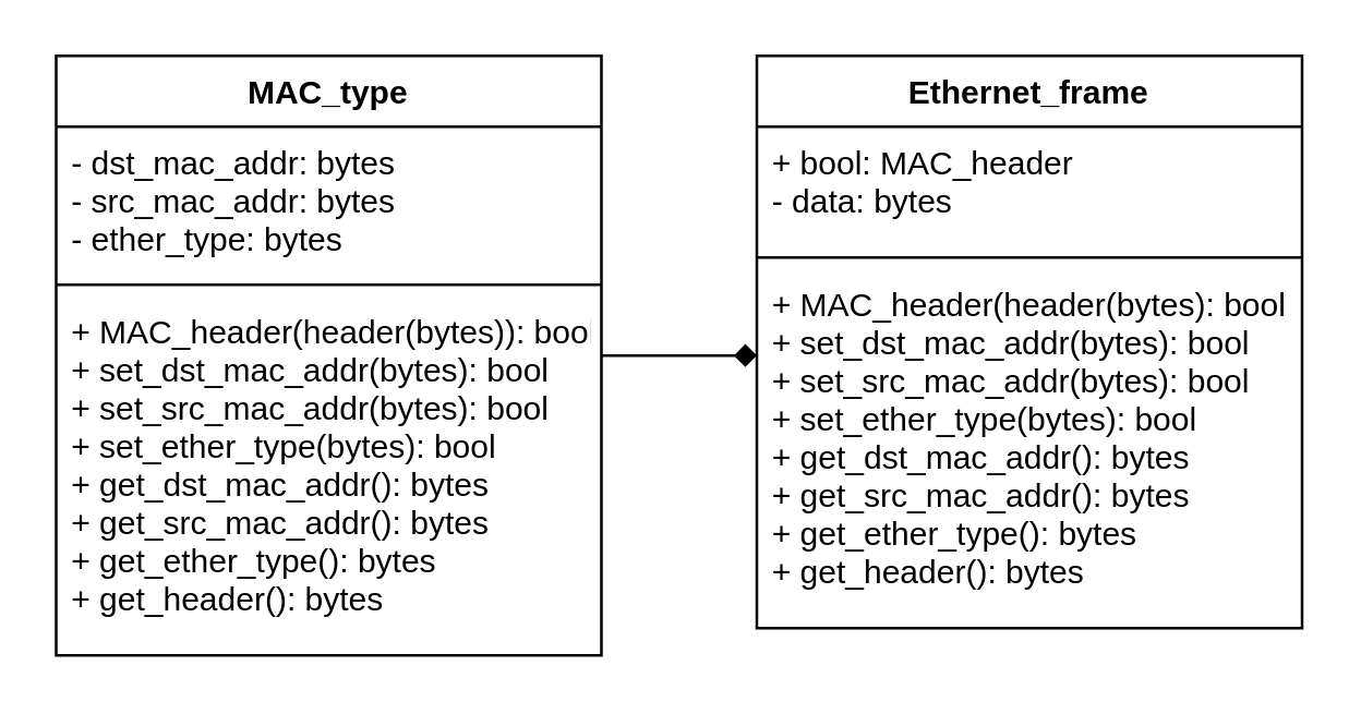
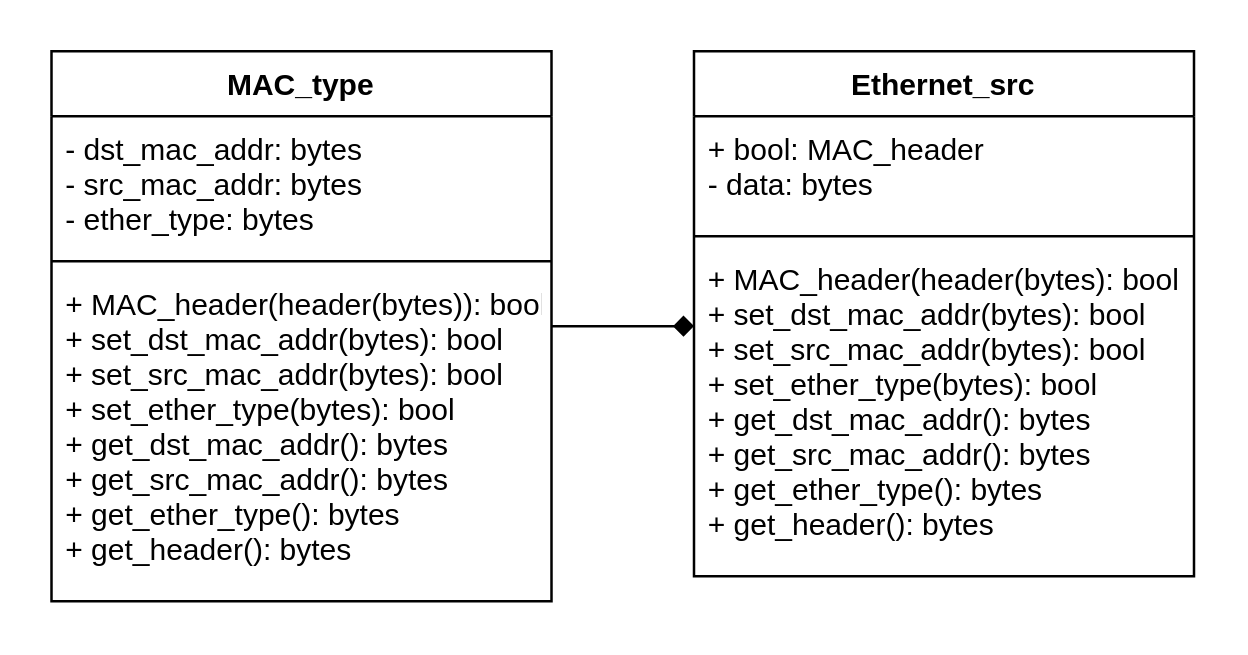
- <mxCell id="7" value="Ethernet_frame" style="swimlane;fontStyle=1;align=center;verticalAlign=top;childLayout=stackLayout;horizontal=1;startSize=26;horizontalStack=0;resizeParent=1;resizeParentMax=0;resizeLast=0;collapsible=1;marginBottom=0;" vertex="1" parent="1"><mxGeometry x="277" y="20" width="200" height="210" as="geometry" /></mxCell>
+ <mxCell id="7" value="Ethernet_src" style="swimlane;fontStyle=1;align=center;verticalAlign=top;childLayout=stackLayout;horizontal=1;startSize=26;horizontalStack=0;resizeParent=1;resizeParentMax=0;resizeLast=0;collapsible=1;marginBottom=0;" vertex="1" parent="1"><mxGeometry x="277" y="20" width="200" height="210" as="geometry" /></mxCell>
